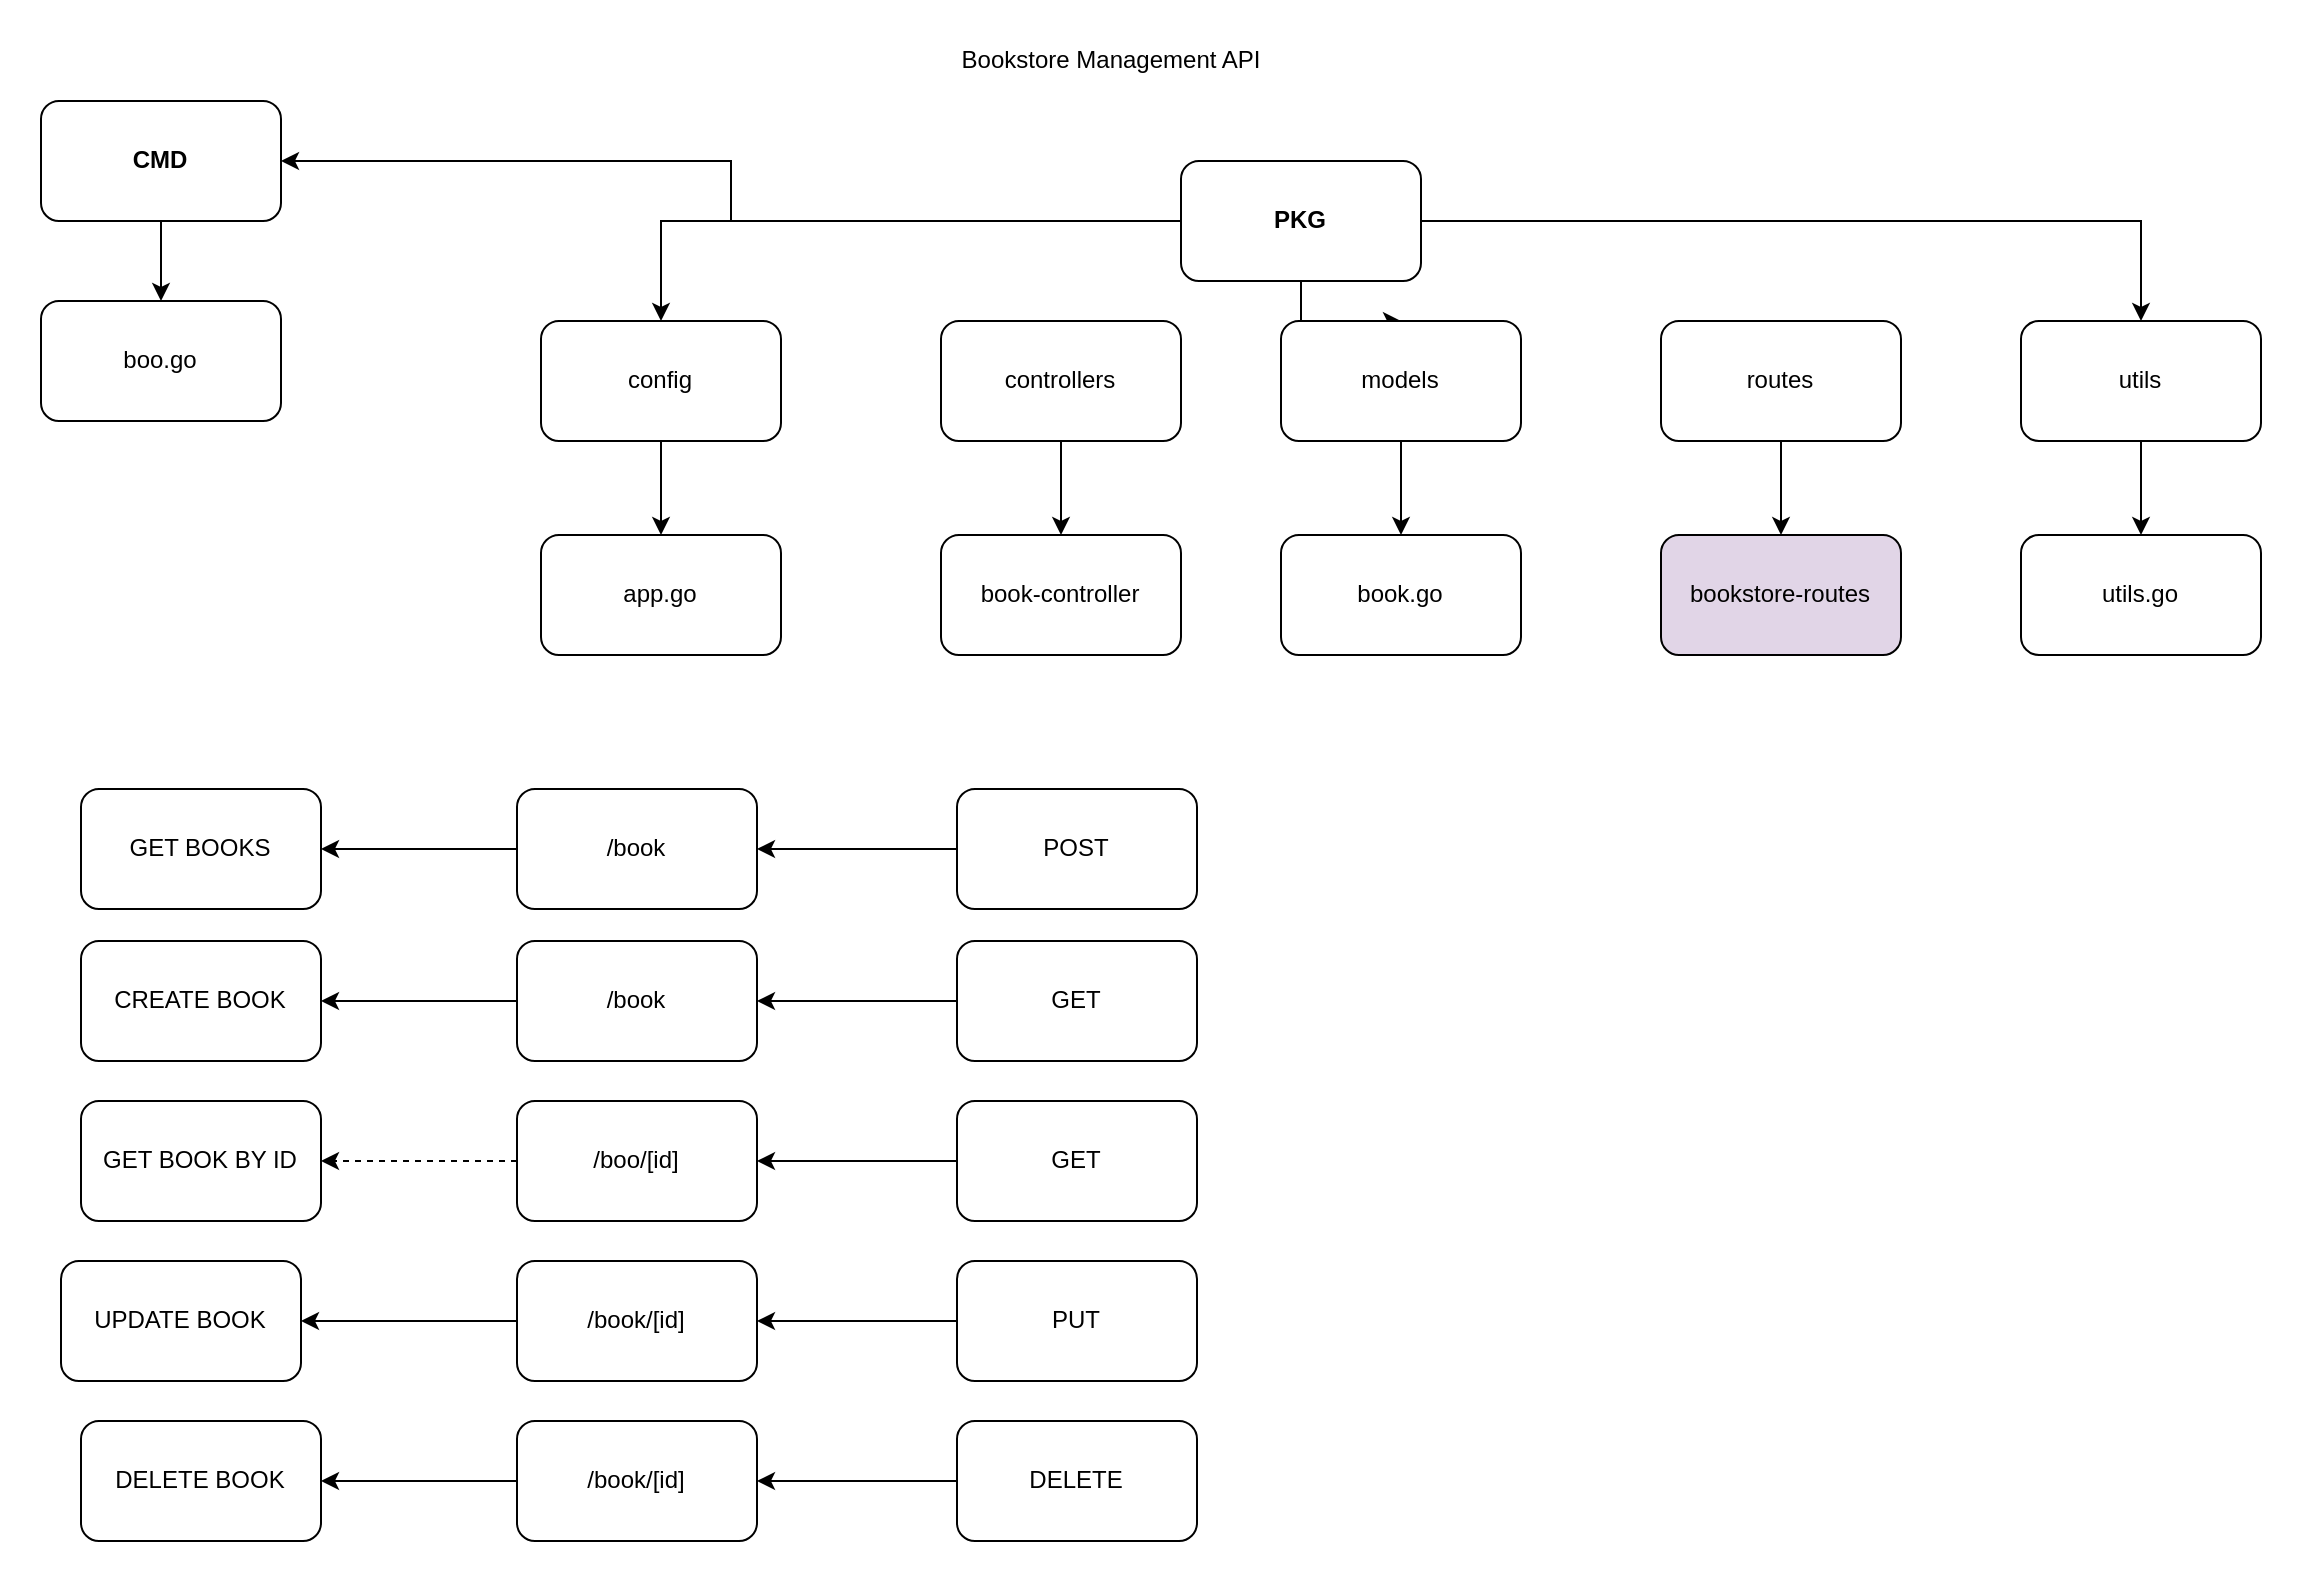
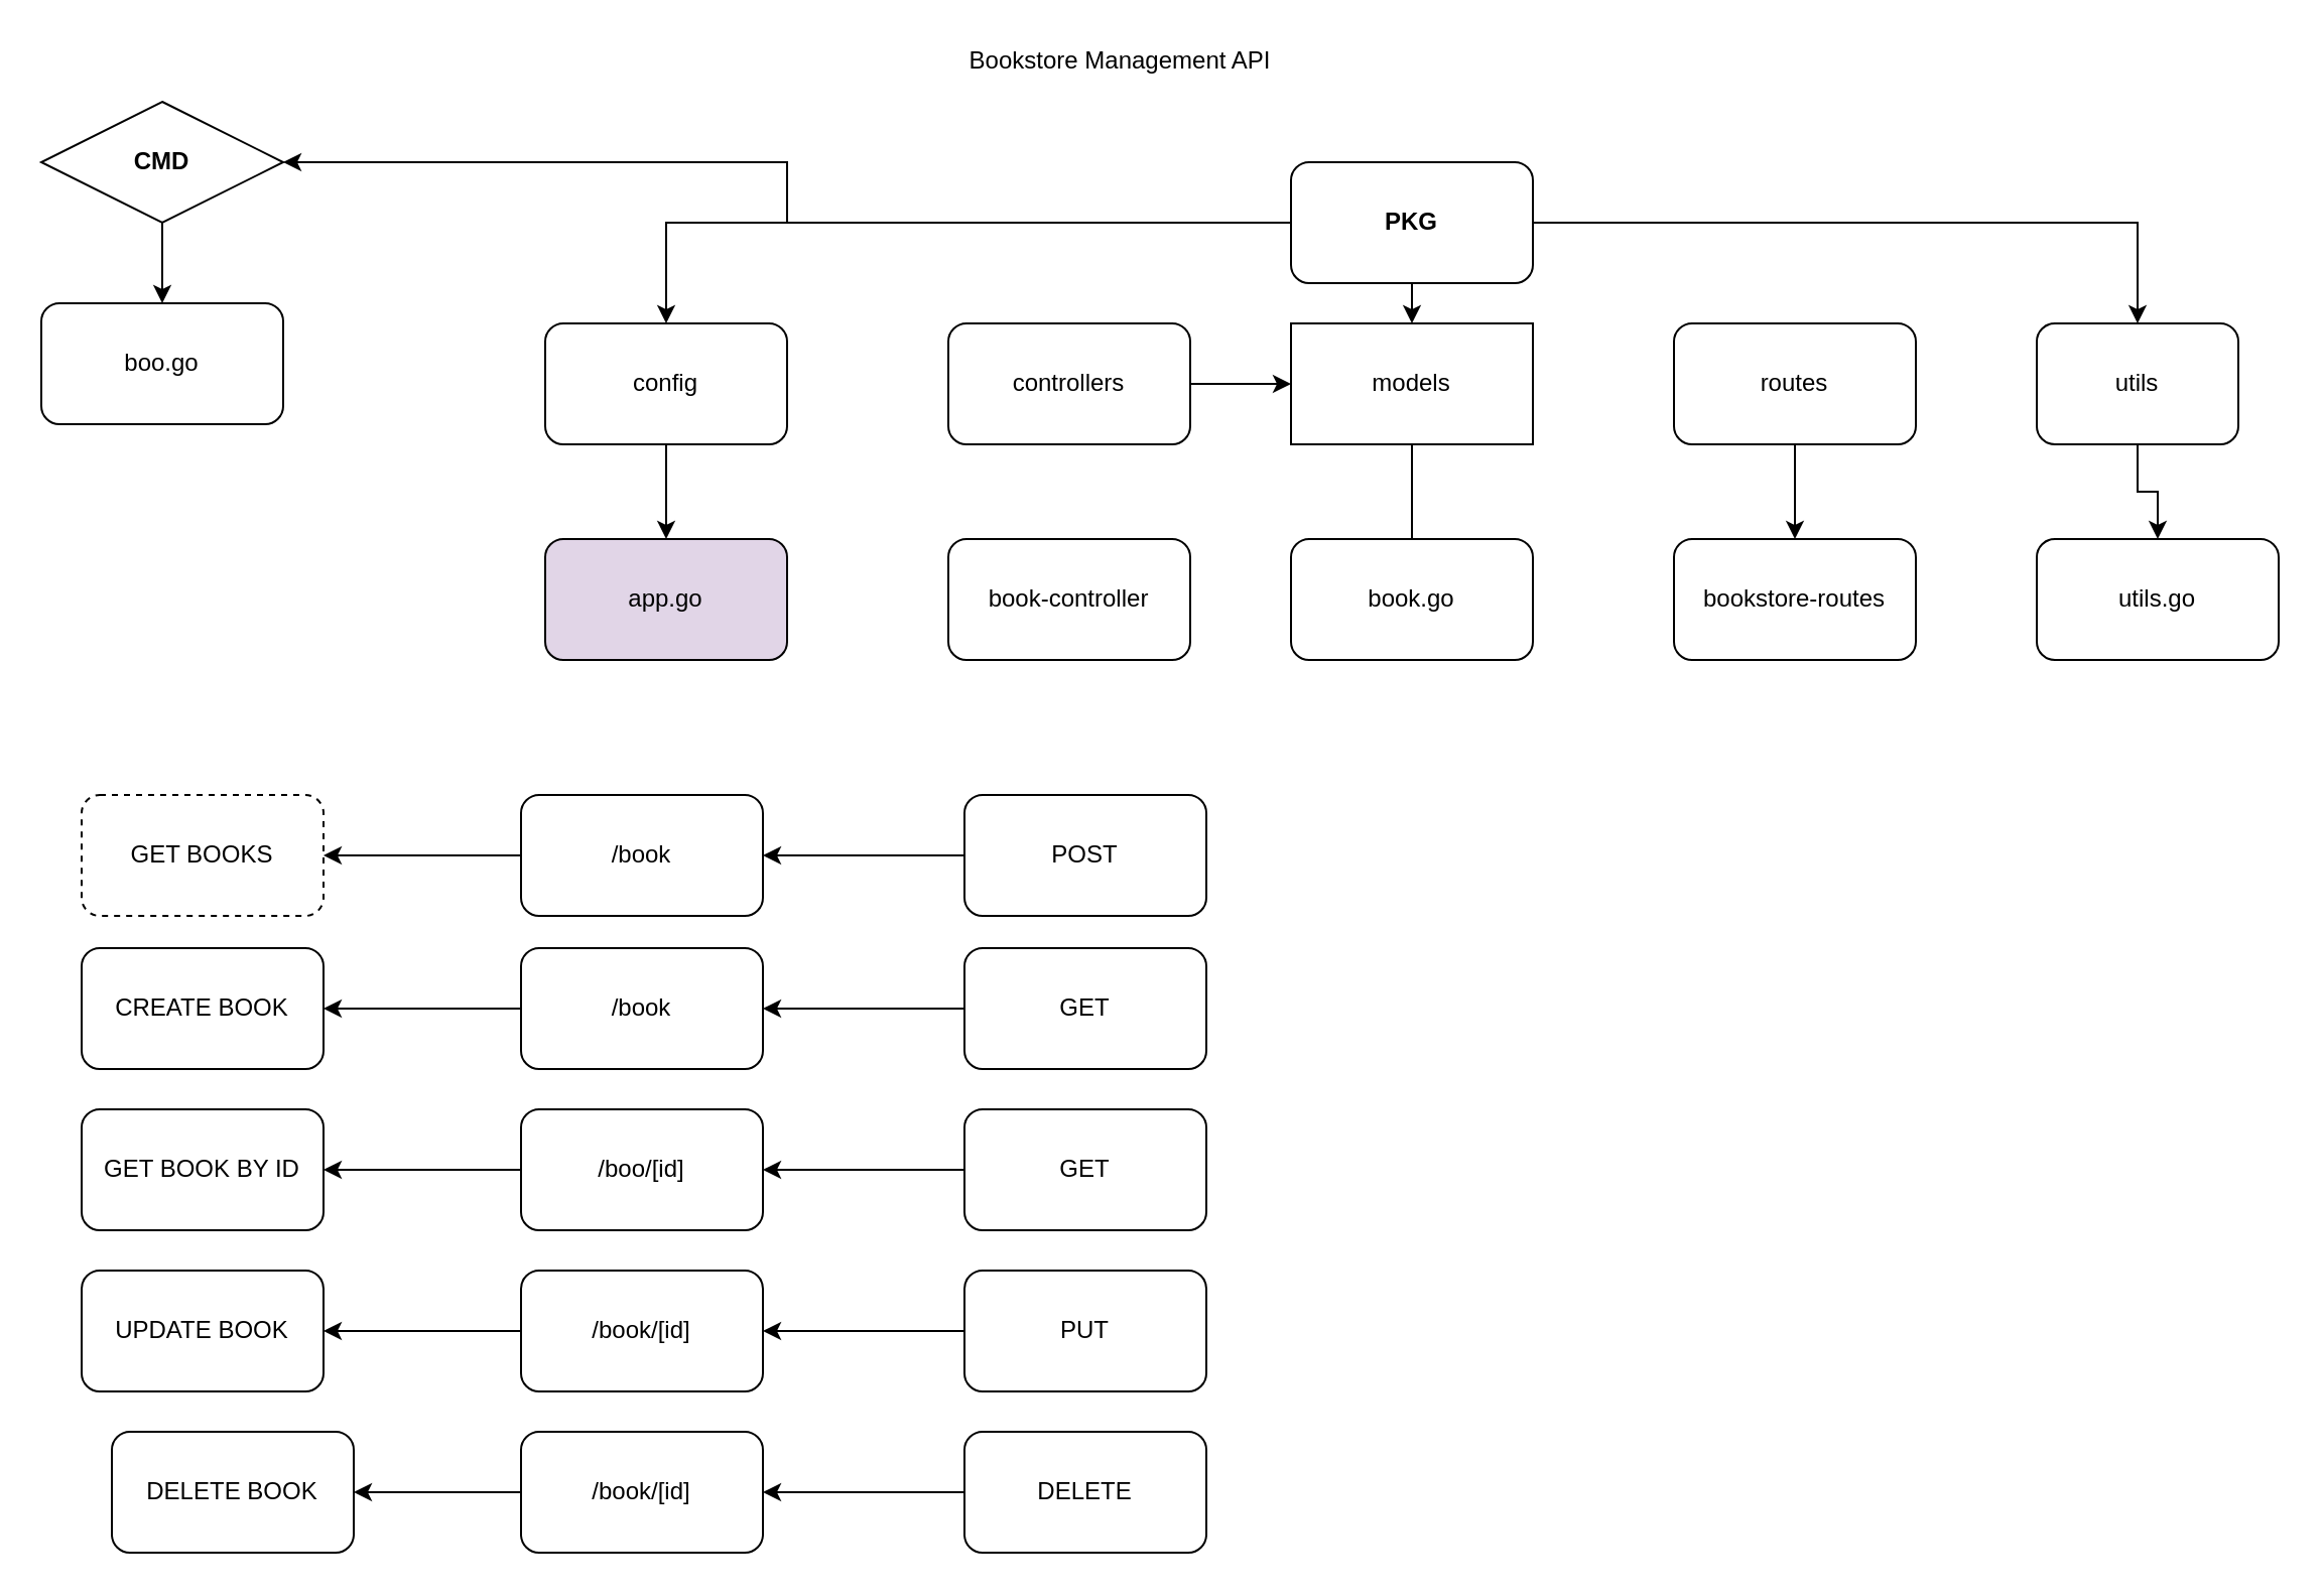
- <mxCell id="4" value="&lt;b&gt;CMD&lt;/b&gt;" style="rounded=1;whiteSpace=wrap;html=1;" vertex="1" parent="1"><mxGeometry x="20" y="50" width="120" height="60" as="geometry" /></mxCell>
+ <mxCell id="4" value="&lt;b&gt;CMD&lt;/b&gt;" style="rhombus;whiteSpace=wrap;html=1;" vertex="1" parent="1"><mxGeometry x="20" y="50" width="120" height="60" as="geometry" /></mxCell>
- <mxCell id="10" value="&lt;b&gt;PKG&lt;/b&gt;" style="rounded=1;whiteSpace=wrap;html=1;" vertex="1" parent="1"><mxGeometry x="590" y="80" width="120" height="60" as="geometry" /></mxCell>
+ <mxCell id="10" value="&lt;b&gt;PKG&lt;/b&gt;" style="rounded=1;whiteSpace=wrap;html=1;" vertex="1" parent="1"><mxGeometry x="640" y="80" width="120" height="60" as="geometry" /></mxCell>
- <mxCell id="14" value="models" style="rounded=1;whiteSpace=wrap;html=1;" vertex="1" parent="1"><mxGeometry x="640" y="160" width="120" height="60" as="geometry" /></mxCell>
+ <mxCell id="14" value="models" style="whiteSpace=wrap;html=1;rounded=0;" vertex="1" parent="1"><mxGeometry x="640" y="160" width="120" height="60" as="geometry" /></mxCell>
- <mxCell id="20" value="utils" style="rounded=1;whiteSpace=wrap;html=1;" vertex="1" parent="1"><mxGeometry x="1010" y="160" width="120" height="60" as="geometry" /></mxCell>
+ <mxCell id="20" value="utils" style="rounded=1;whiteSpace=wrap;html=1;" vertex="1" parent="1"><mxGeometry x="1010" y="160" width="100" height="60" as="geometry" /></mxCell>
- <mxCell id="15" value="" style="edgeStyle=orthogonalEdgeStyle;rounded=0;orthogonalLoop=1;jettySize=auto;html=1;" edge="1" parent="1" source="16" target="23"><mxGeometry relative="1" as="geometry" /></mxCell>
+ <mxCell id="15" value="" style="edgeStyle=orthogonalEdgeStyle;rounded=0;orthogonalLoop=1;jettySize=auto;html=1;" edge="1" parent="1" source="16" target="14"><mxGeometry relative="1" as="geometry" /></mxCell>
- <mxCell id="13" value="" style="edgeStyle=orthogonalEdgeStyle;rounded=0;orthogonalLoop=1;jettySize=auto;html=1;" edge="1" parent="1" source="14" target="22"><mxGeometry relative="1" as="geometry" /></mxCell>
+ <mxCell id="13" value="" style="edgeStyle=orthogonalEdgeStyle;rounded=0;orthogonalLoop=1;jettySize=auto;html=1;endArrow=none;" edge="1" parent="1" source="14" target="22"><mxGeometry relative="1" as="geometry" /></mxCell>
- <mxCell id="21" value="app.go" style="rounded=1;whiteSpace=wrap;html=1;" vertex="1" parent="1"><mxGeometry x="270" y="267" width="120" height="60" as="geometry" /></mxCell>
+ <mxCell id="21" value="app.go" style="rounded=1;whiteSpace=wrap;html=1;fillColor=#e1d5e7;" vertex="1" parent="1"><mxGeometry x="270" y="267" width="120" height="60" as="geometry" /></mxCell>
- <mxCell id="24" value="bookstore-routes" style="rounded=1;whiteSpace=wrap;html=1;fillColor=#e1d5e7;" vertex="1" parent="1"><mxGeometry x="830" y="267" width="120" height="60" as="geometry" /></mxCell>
+ <mxCell id="24" value="bookstore-routes" style="rounded=1;whiteSpace=wrap;html=1;" vertex="1" parent="1"><mxGeometry x="830" y="267" width="120" height="60" as="geometry" /></mxCell>
- <mxCell id="26" value="GET BOOKS" style="rounded=1;whiteSpace=wrap;html=1;" vertex="1" parent="1"><mxGeometry x="40" y="394" width="120" height="60" as="geometry" /></mxCell>
+ <mxCell id="26" value="GET BOOKS" style="rounded=1;whiteSpace=wrap;html=1;dashed=1;" vertex="1" parent="1"><mxGeometry x="40" y="394" width="120" height="60" as="geometry" /></mxCell>
- <mxCell id="35" value="" style="edgeStyle=orthogonalEdgeStyle;rounded=0;orthogonalLoop=1;jettySize=auto;html=1;dashed=1;" edge="1" parent="1" source="36" target="28"><mxGeometry relative="1" as="geometry" /></mxCell>
+ <mxCell id="35" value="" style="edgeStyle=orthogonalEdgeStyle;rounded=0;orthogonalLoop=1;jettySize=auto;html=1;" edge="1" parent="1" source="36" target="28"><mxGeometry relative="1" as="geometry" /></mxCell>
- <mxCell id="29" value="UPDATE BOOK" style="rounded=1;whiteSpace=wrap;html=1;" vertex="1" parent="1"><mxGeometry x="30" y="630" width="120" height="60" as="geometry" /></mxCell>
+ <mxCell id="29" value="UPDATE BOOK" style="rounded=1;whiteSpace=wrap;html=1;" vertex="1" parent="1"><mxGeometry x="40" y="630" width="120" height="60" as="geometry" /></mxCell>
- <mxCell id="30" value="DELETE BOOK" style="rounded=1;whiteSpace=wrap;html=1;" vertex="1" parent="1"><mxGeometry x="40" y="710" width="120" height="60" as="geometry" /></mxCell>
+ <mxCell id="30" value="DELETE BOOK" style="rounded=1;whiteSpace=wrap;html=1;" vertex="1" parent="1"><mxGeometry x="55" y="710" width="120" height="60" as="geometry" /></mxCell>
